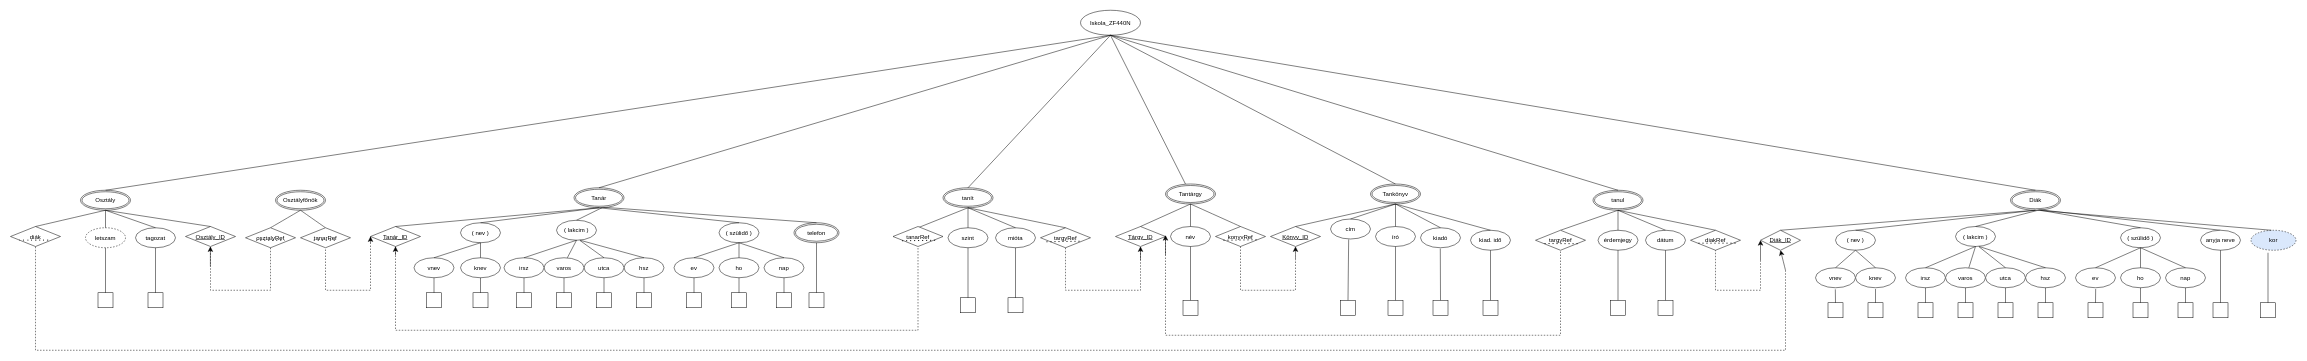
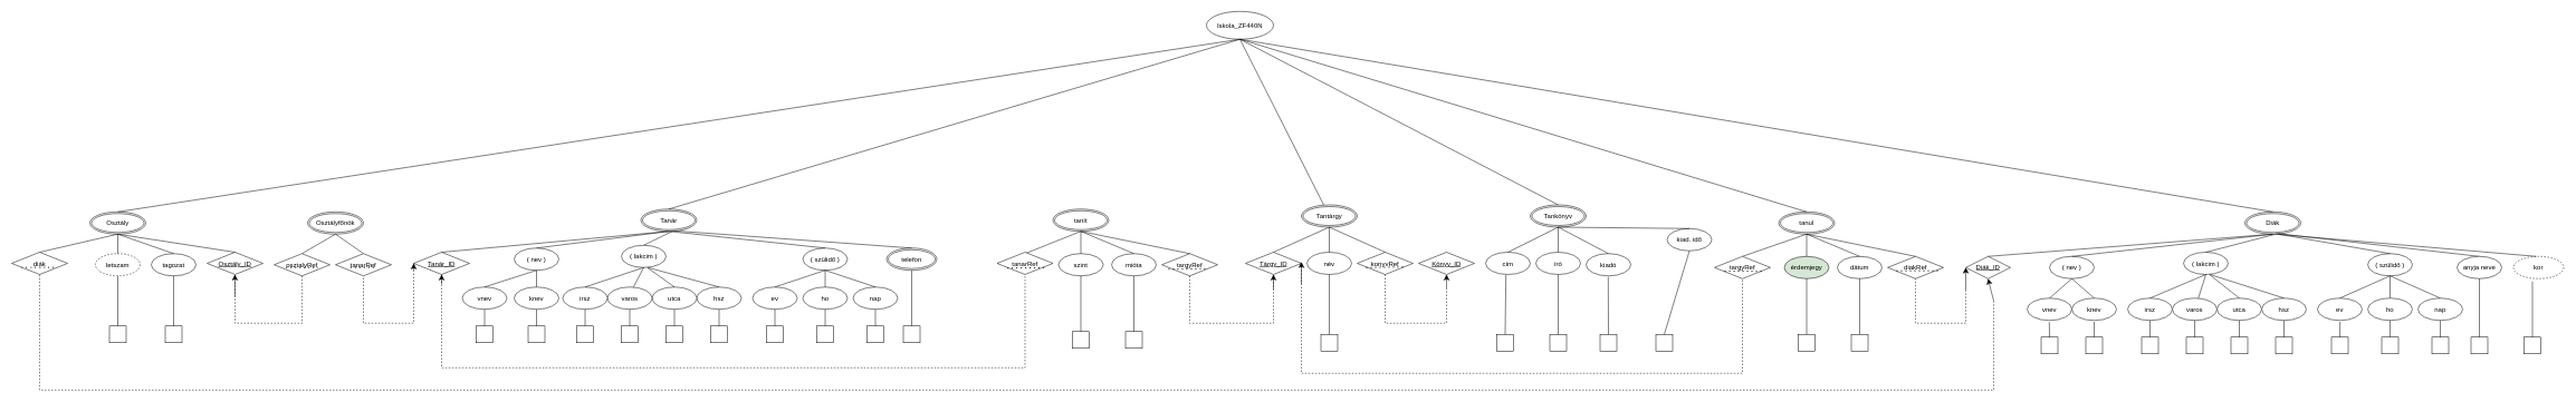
- <mxCell id="164" value="" style="endArrow=none;html=1;rounded=0;entryX=0.5;entryY=1;entryDx=0;entryDy=0;exitX=0.5;exitY=0;exitDx=0;exitDy=0;" parent="1" source="152" target="2" edge="1"><mxGeometry width="50" height="50" relative="1" as="geometry"><mxPoint x="370" y="415" as="sourcePoint" /><mxPoint x="2240" y="90" as="targetPoint" /></mxGeometry></mxCell>
- <mxCell id="81" value="" style="endArrow=none;html=1;rounded=0;exitX=0.5;exitY=1;exitDx=0;exitDy=0;entryX=0.5;entryY=0;entryDx=0;entryDy=0;" parent="1" source="6" target="76" edge="1"><mxGeometry width="50" height="50" relative="1" as="geometry"><mxPoint x="2650" y="400" as="sourcePoint" /><mxPoint x="2590" y="440" as="targetPoint" /></mxGeometry></mxCell>
- <mxCell id="77" value="cím" style="ellipse;whiteSpace=wrap;html=1;" parent="1" vertex="1"><mxGeometry x="2660" y="437.5" width="80" height="40" as="geometry" /></mxCell>
+ <mxCell id="77" value="cím" style="ellipse;whiteSpace=wrap;html=1;" parent="1" vertex="1"><mxGeometry x="2660" y="452.5" width="80" height="40" as="geometry" /></mxCell>
- <mxCell id="78" value="kiad. idő" style="ellipse;whiteSpace=wrap;html=1;" parent="1" vertex="1"><mxGeometry x="2940" y="460" width="80" height="40" as="geometry" /></mxCell>
+ <mxCell id="78" value="kiad. idő" style="ellipse;whiteSpace=wrap;html=1;" parent="1" vertex="1"><mxGeometry x="2985" y="410" width="80" height="40" as="geometry" /></mxCell>
- <mxCell id="148" value="érdemjegy" style="ellipse;whiteSpace=wrap;html=1;" parent="1" vertex="1"><mxGeometry x="3195" y="460" width="80" height="40" as="geometry" /></mxCell>
+ <mxCell id="148" value="érdemjegy" style="ellipse;whiteSpace=wrap;html=1;fillColor=#d5e8d4;" parent="1" vertex="1"><mxGeometry x="3195" y="460" width="80" height="40" as="geometry" /></mxCell>
- <mxCell id="70" value="kor" style="ellipse;whiteSpace=wrap;html=1;align=center;dashed=1;fillColor=#dae8fc;" parent="1" vertex="1"><mxGeometry x="4501" y="460" width="90" height="40" as="geometry" /></mxCell>
+ <mxCell id="70" value="kor" style="ellipse;whiteSpace=wrap;html=1;align=center;dashed=1;" parent="1" vertex="1"><mxGeometry x="4501" y="460" width="90" height="40" as="geometry" /></mxCell>
